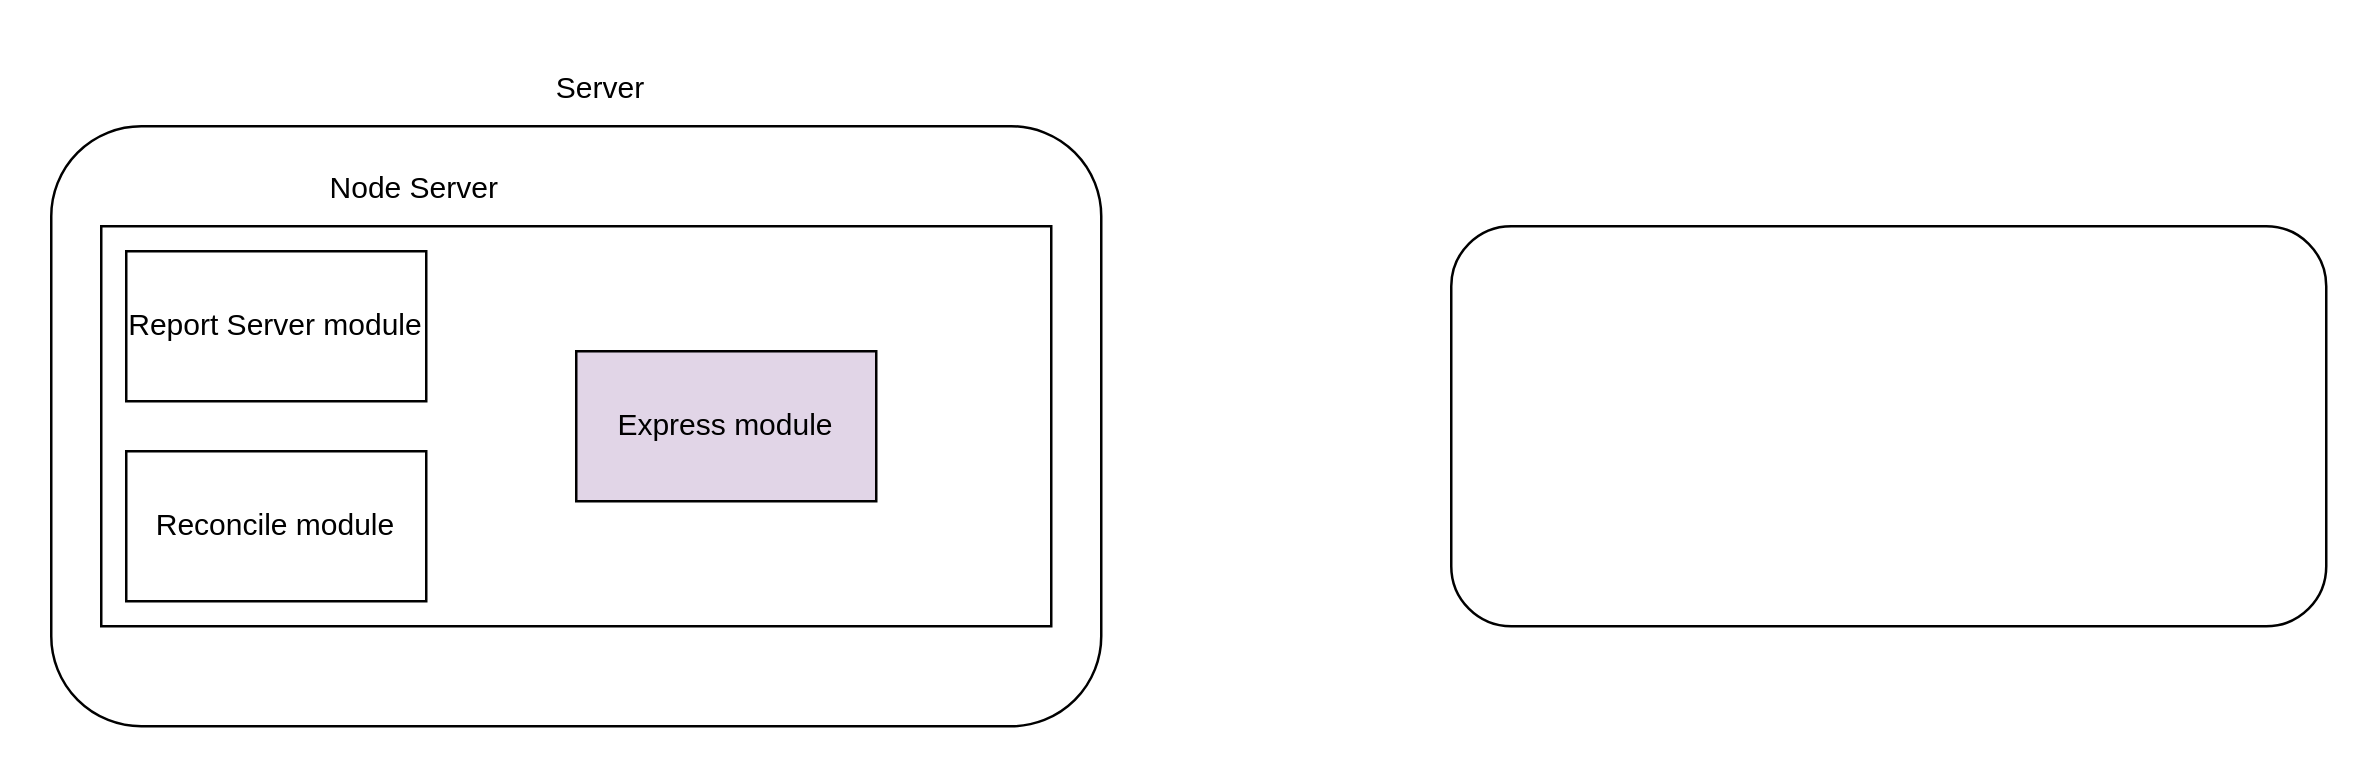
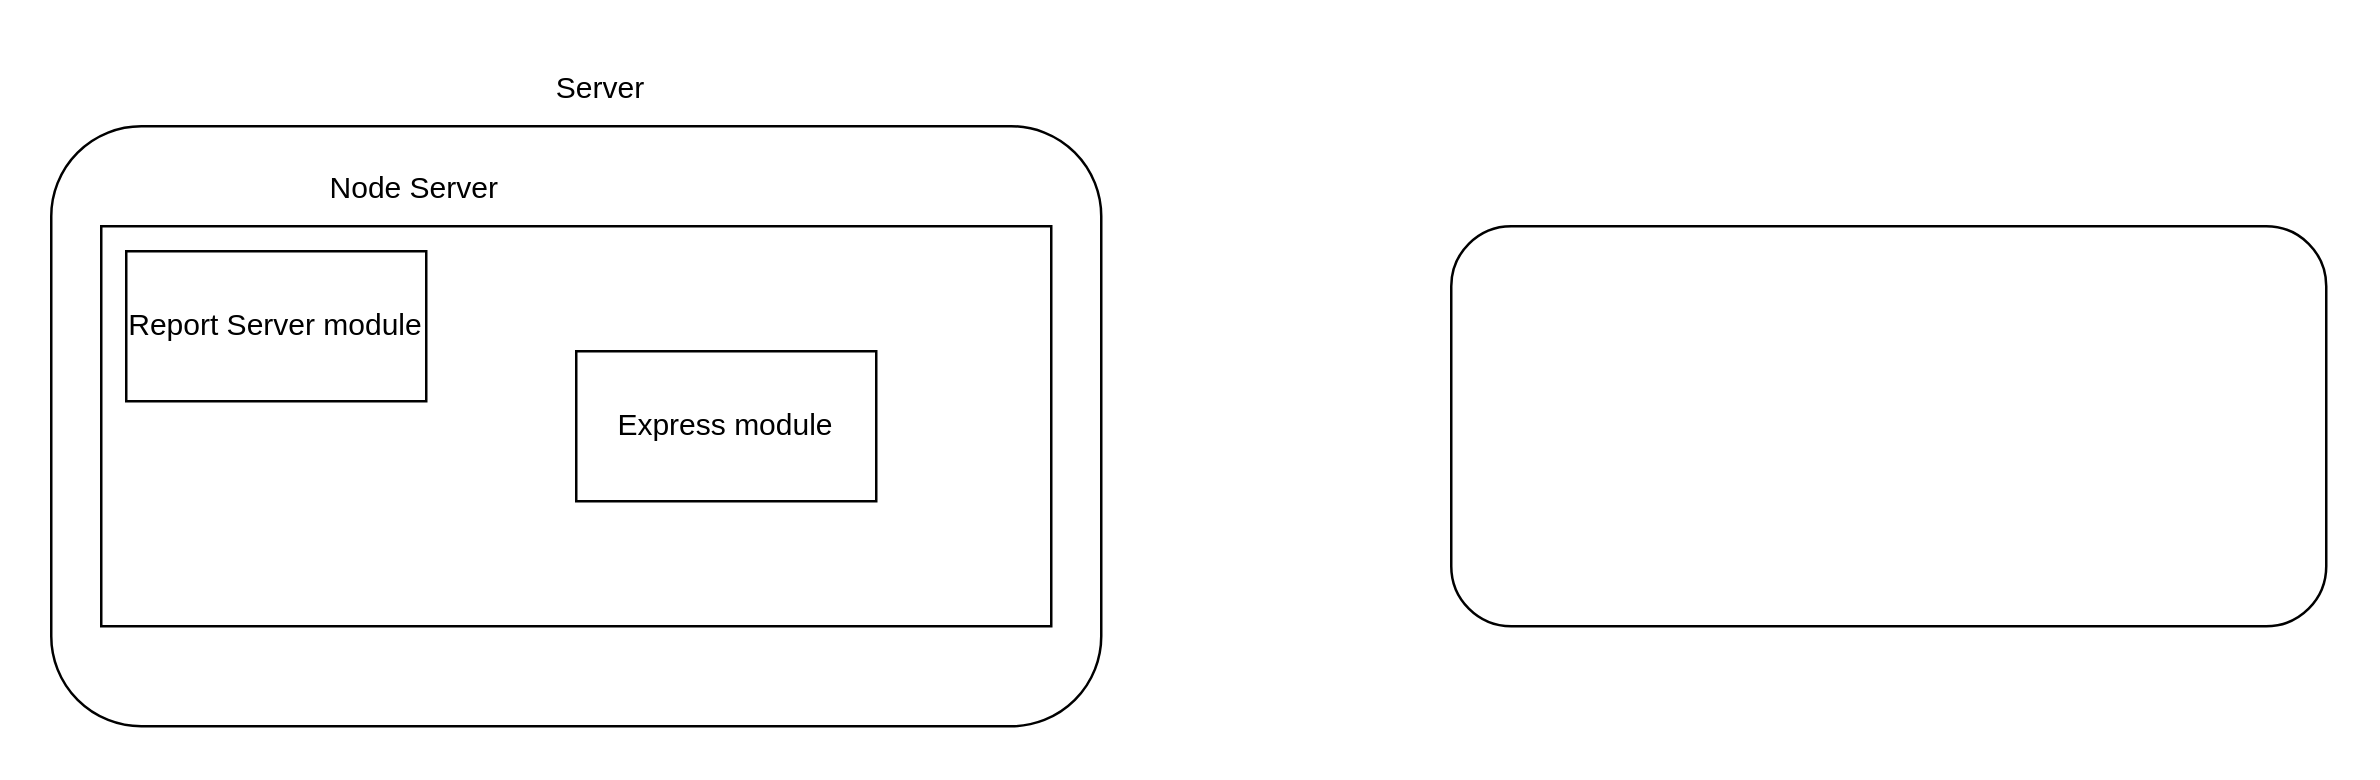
- <mxCell id="8" value="Express module" style="rounded=0;whiteSpace=wrap;html=1;fillColor=#e1d5e7;" vertex="1" parent="1"><mxGeometry x="230" y="140" width="120" height="60" as="geometry" /></mxCell>
+ <mxCell id="8" value="Express module" style="rounded=0;whiteSpace=wrap;html=1;" vertex="1" parent="1"><mxGeometry x="230" y="140" width="120" height="60" as="geometry" /></mxCell>
- <mxCell id="5" value="Reconcile module" style="rounded=0;whiteSpace=wrap;html=1;" vertex="1" parent="1"><mxGeometry x="50" y="180" width="120" height="60" as="geometry" /></mxCell>
